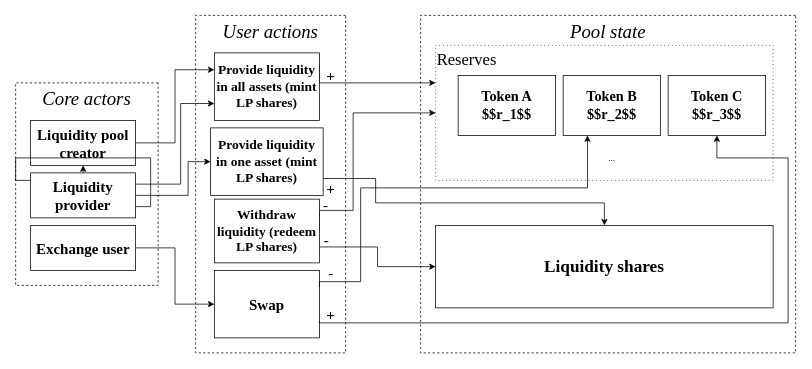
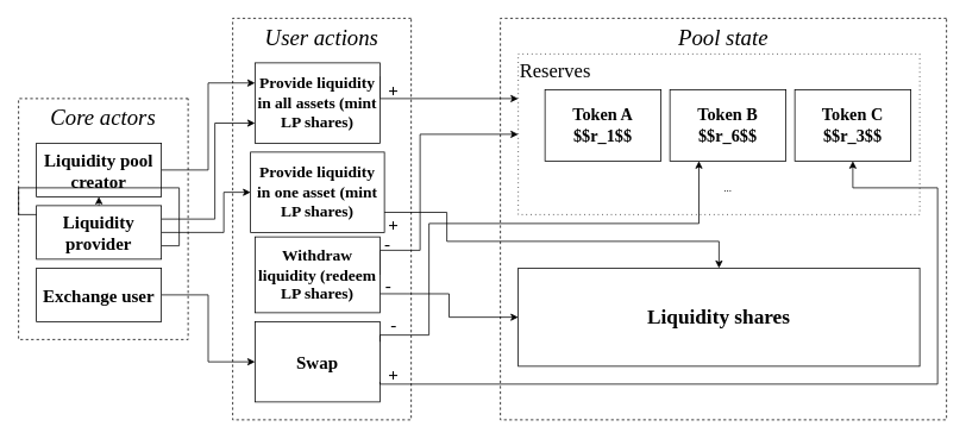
- <mxCell id="24" value="&lt;font style=&quot;font-size: 19px;&quot;&gt;Token B&lt;br style=&quot;font-size: 19px;&quot;&gt;$$r_2$$&lt;/font&gt;" style="rounded=0;whiteSpace=wrap;html=1;glass=0;fontFamily=Georgia;fontStyle=1;fontSize=19;" parent="1" vertex="1"><mxGeometry x="750" y="100" width="130" height="80" as="geometry" /></mxCell>
+ <mxCell id="24" value="&lt;font style=&quot;font-size: 19px;&quot;&gt;Token B&lt;br style=&quot;font-size: 19px;&quot;&gt;$$r_6$$&lt;/font&gt;" style="rounded=0;whiteSpace=wrap;html=1;glass=0;fontFamily=Georgia;fontStyle=1;fontSize=19;" parent="1" vertex="1"><mxGeometry x="750" y="100" width="130" height="80" as="geometry" /></mxCell>
